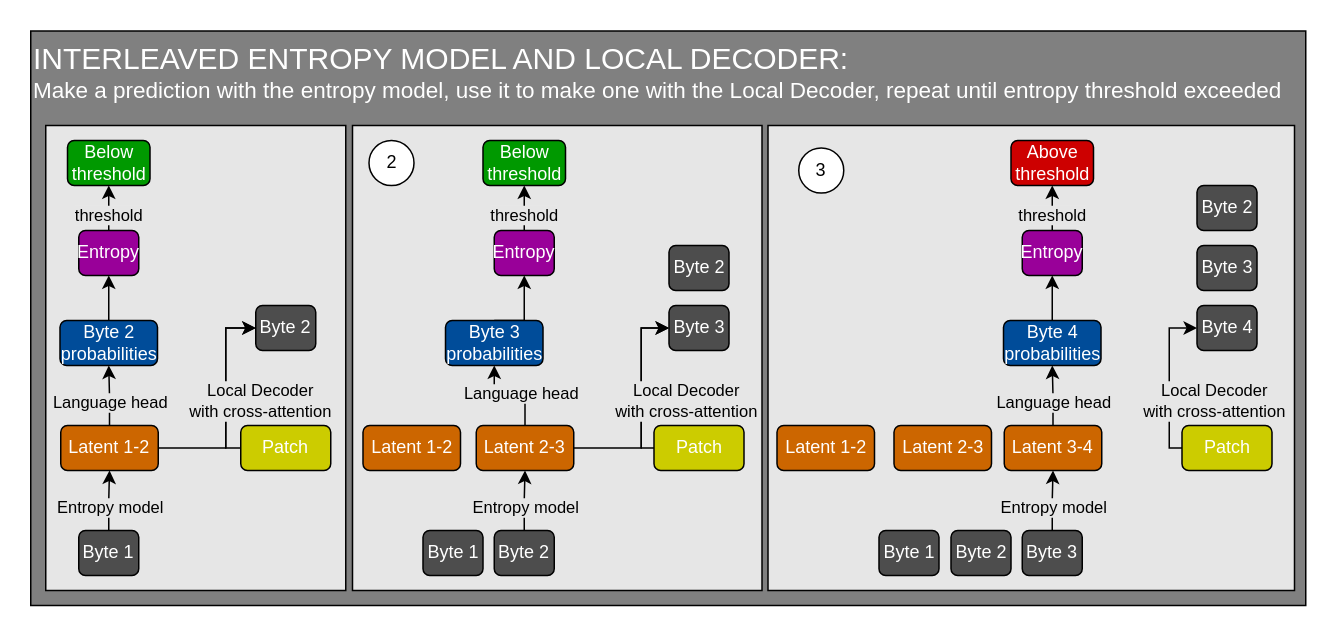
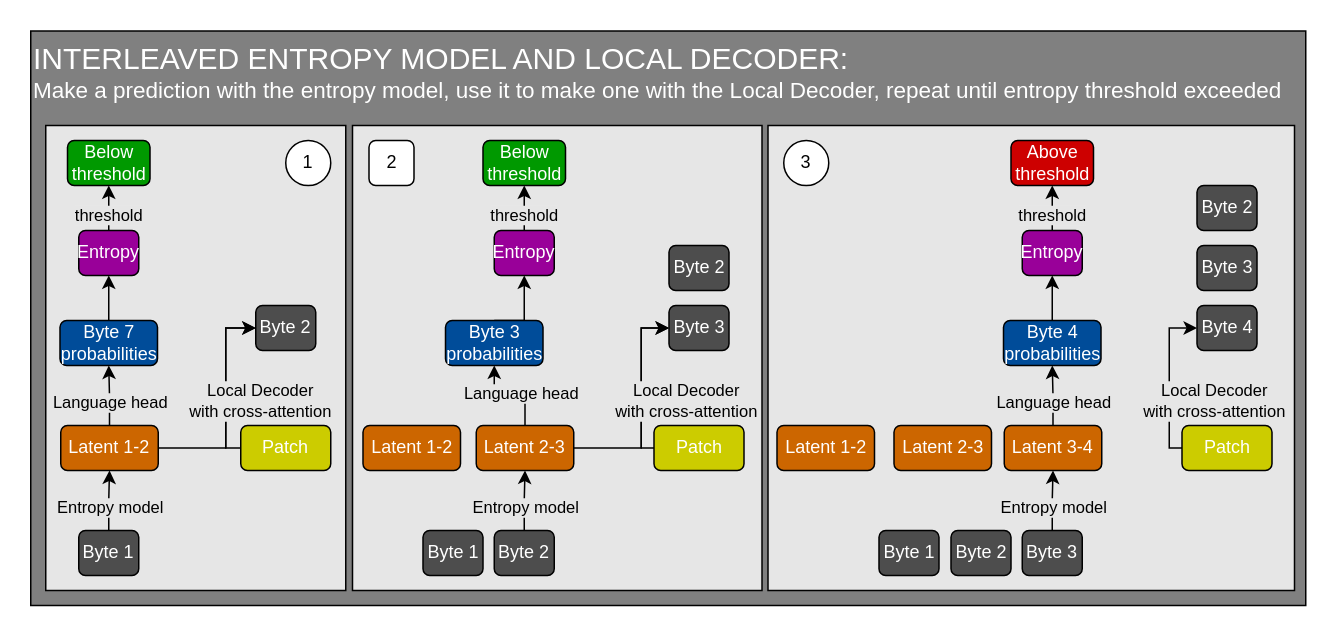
+ <mxCell id="65" value="1" style="ellipse;whiteSpace=wrap;html=1;aspect=fixed;" vertex="1" parent="1"><mxGeometry x="190" y="93" width="30" height="30" as="geometry" /></mxCell>
- <mxCell id="66" value="2" style="ellipse;whiteSpace=wrap;html=1;aspect=fixed;" vertex="1" parent="1"><mxGeometry x="245.5" y="93" width="30" height="30" as="geometry" /></mxCell>
+ <mxCell id="66" value="2" style="whiteSpace=wrap;html=1;aspect=fixed;rounded=1;" vertex="1" parent="1"><mxGeometry x="245.5" y="93" width="30" height="30" as="geometry" /></mxCell>
- <mxCell id="67" value="3" style="ellipse;whiteSpace=wrap;html=1;aspect=fixed;" vertex="1" parent="1"><mxGeometry x="532" y="98" width="30" height="30" as="geometry" /></mxCell>
+ <mxCell id="67" value="3" style="ellipse;whiteSpace=wrap;html=1;aspect=fixed;" vertex="1" parent="1"><mxGeometry x="522" y="93" width="30" height="30" as="geometry" /></mxCell>
- <mxCell id="14" value="Byte 2 probabilities" style="rounded=1;whiteSpace=wrap;html=1;fontColor=#FFFFFF;fillColor=#004C99;" parent="1" vertex="1"><mxGeometry x="39.5" y="213" width="65" height="30" as="geometry" /></mxCell>
+ <mxCell id="14" value="Byte 7 probabilities" style="rounded=1;whiteSpace=wrap;html=1;fontColor=#FFFFFF;fillColor=#004C99;" parent="1" vertex="1"><mxGeometry x="39.5" y="213" width="65" height="30" as="geometry" /></mxCell>
